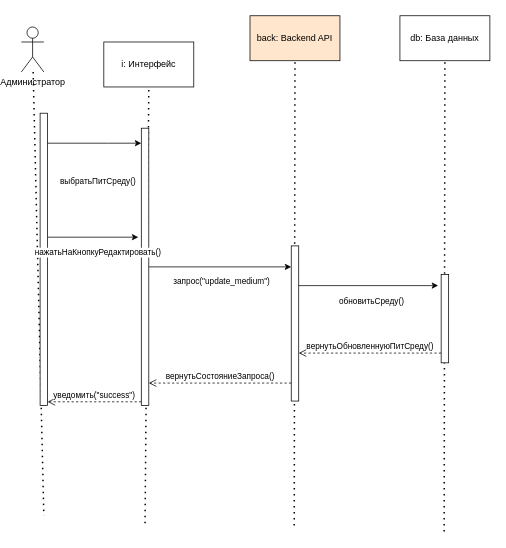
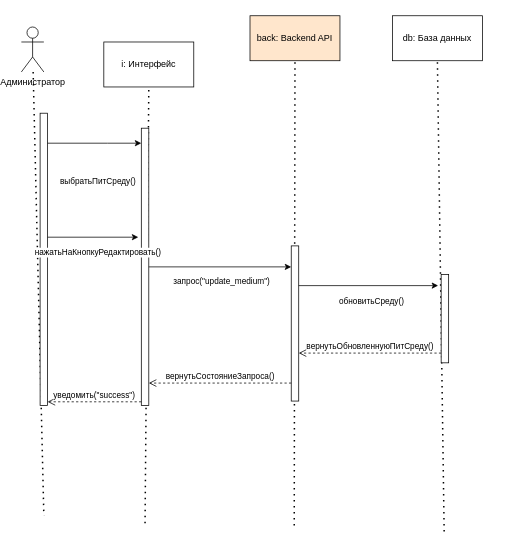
- <mxCell id="12" value="db: База данных" style="rounded=0;whiteSpace=wrap;html=1;" parent="1" vertex="1"><mxGeometry x="525" y="20" width="120" height="60" as="geometry" /></mxCell>
+ <mxCell id="12" value="db: База данных" style="rounded=0;whiteSpace=wrap;html=1;" parent="1" vertex="1"><mxGeometry x="515" y="20" width="120" height="60" as="geometry" /></mxCell>
